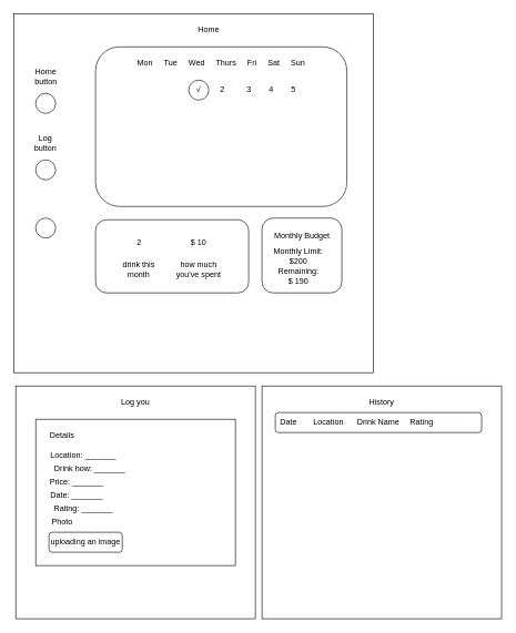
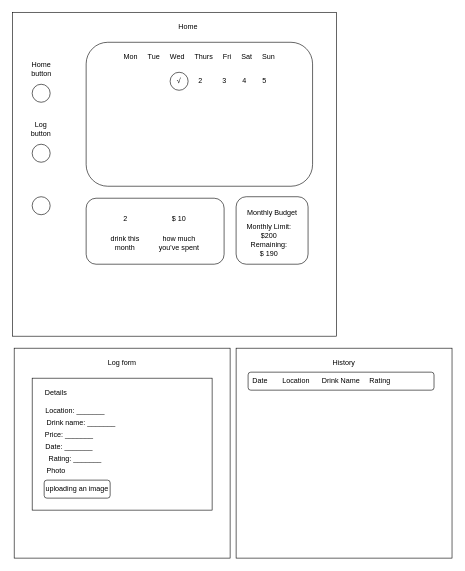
- <mxCell id="23" value="Log you" style="text;html=1;strokeColor=none;fillColor=none;align=center;verticalAlign=middle;whiteSpace=wrap;rounded=0;" vertex="1" parent="1"><mxGeometry x="173" y="590" width="60" height="30" as="geometry" /></mxCell>
+ <mxCell id="23" value="Log form" style="text;html=1;strokeColor=none;fillColor=none;align=center;verticalAlign=middle;whiteSpace=wrap;rounded=0;" vertex="1" parent="1"><mxGeometry x="173" y="590" width="60" height="30" as="geometry" /></mxCell>
- <mxCell id="35" value="&amp;nbsp;Drink how: _______" style="text;html=1;strokeColor=none;fillColor=none;align=center;verticalAlign=middle;whiteSpace=wrap;rounded=0;" vertex="1" parent="1"><mxGeometry x="63" y="690" width="140" height="30" as="geometry" /></mxCell>
+ <mxCell id="35" value="&amp;nbsp;Drink name: _______" style="text;html=1;strokeColor=none;fillColor=none;align=center;verticalAlign=middle;whiteSpace=wrap;rounded=0;" vertex="1" parent="1"><mxGeometry x="63" y="690" width="140" height="30" as="geometry" /></mxCell>
